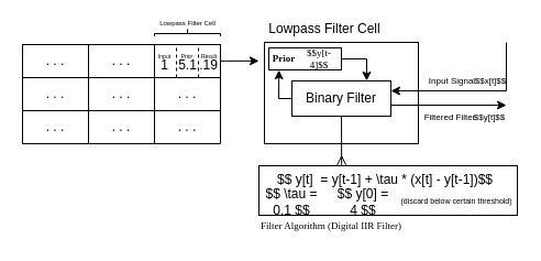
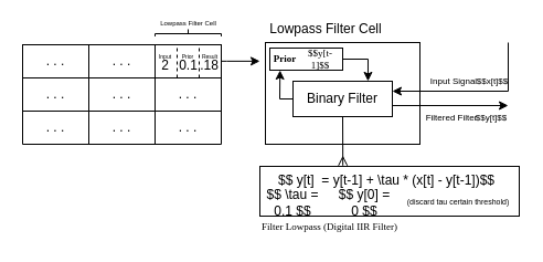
- <mxCell id="45" value="&lt;span&gt;$$y[t-4]$$&lt;/span&gt;" style="text;html=1;strokeColor=none;fillColor=none;align=center;verticalAlign=middle;whiteSpace=wrap;rounded=0;shadow=0;comic=0;fontFamily=Verdana;fontSize=9;" parent="1" vertex="1"><mxGeometry x="270" y="43" width="40" height="20" as="geometry" /></mxCell>
+ <mxCell id="45" value="&lt;span&gt;$$y[t-1]$$&lt;/span&gt;" style="text;html=1;strokeColor=none;fillColor=none;align=center;verticalAlign=middle;whiteSpace=wrap;rounded=0;shadow=0;comic=0;fontFamily=Verdana;fontSize=9;" parent="1" vertex="1"><mxGeometry x="270" y="43" width="40" height="20" as="geometry" /></mxCell>
- <mxCell id="10" value="&lt;font style=&quot;font-size: 12px&quot;&gt;1&lt;/font&gt;" style="text;html=1;strokeColor=none;fillColor=none;align=center;verticalAlign=middle;whiteSpace=wrap;rounded=0;fontSize=5;" parent="1" vertex="1"><mxGeometry x="142" y="49.16" width="15" height="20" as="geometry" /></mxCell>
+ <mxCell id="10" value="&lt;font style=&quot;font-size: 12px&quot;&gt;2&lt;/font&gt;" style="text;html=1;strokeColor=none;fillColor=none;align=center;verticalAlign=middle;whiteSpace=wrap;rounded=0;fontSize=5;" parent="1" vertex="1"><mxGeometry x="142" y="49.16" width="15" height="20" as="geometry" /></mxCell>
- <mxCell id="11" value="&lt;span style=&quot;font-size: 12px&quot;&gt;5.1&lt;/span&gt;" style="text;html=1;strokeColor=none;fillColor=none;align=center;verticalAlign=middle;whiteSpace=wrap;rounded=0;fontSize=5;" parent="1" vertex="1"><mxGeometry x="162.5" y="49.16" width="15" height="20" as="geometry" /></mxCell>
+ <mxCell id="11" value="&lt;span style=&quot;font-size: 12px&quot;&gt;0.1&lt;/span&gt;" style="text;html=1;strokeColor=none;fillColor=none;align=center;verticalAlign=middle;whiteSpace=wrap;rounded=0;fontSize=5;" parent="1" vertex="1"><mxGeometry x="162.5" y="49.16" width="15" height="20" as="geometry" /></mxCell>
- <mxCell id="13" value="&lt;span style=&quot;font-size: 12px&quot;&gt;.19&lt;/span&gt;" style="text;html=1;strokeColor=none;fillColor=none;align=center;verticalAlign=middle;whiteSpace=wrap;rounded=0;fontSize=5;" parent="1" vertex="1"><mxGeometry x="181.5" y="49.16" width="15" height="20" as="geometry" /></mxCell>
+ <mxCell id="13" value="&lt;span style=&quot;font-size: 12px&quot;&gt;.18&lt;/span&gt;" style="text;html=1;strokeColor=none;fillColor=none;align=center;verticalAlign=middle;whiteSpace=wrap;rounded=0;fontSize=5;" parent="1" vertex="1"><mxGeometry x="181.5" y="49.16" width="15" height="20" as="geometry" /></mxCell>
- <mxCell id="40" value="$$ y[0] = 4 $$" style="text;html=1;strokeColor=none;fillColor=none;align=center;verticalAlign=middle;whiteSpace=wrap;rounded=0;" parent="1" vertex="1"><mxGeometry x="305" y="177.5" width="50" height="10" as="geometry" /></mxCell>
+ <mxCell id="40" value="$$ y[0] = 0 $$" style="text;html=1;strokeColor=none;fillColor=none;align=center;verticalAlign=middle;whiteSpace=wrap;rounded=0;" parent="1" vertex="1"><mxGeometry x="305" y="177.5" width="50" height="10" as="geometry" /></mxCell>
- <mxCell id="49" value="(discard below certain threshold)" style="text;html=1;strokeColor=none;fillColor=none;align=center;verticalAlign=middle;whiteSpace=wrap;rounded=0;fontSize=7;" parent="1" vertex="1"><mxGeometry x="360" y="172.5" width="110" height="20" as="geometry" /></mxCell>
+ <mxCell id="49" value="(discard tau certain threshold)" style="text;html=1;strokeColor=none;fillColor=none;align=center;verticalAlign=middle;whiteSpace=wrap;rounded=0;fontSize=7;" parent="1" vertex="1"><mxGeometry x="360" y="172.5" width="110" height="20" as="geometry" /></mxCell>
- <mxCell id="39" value="Filter Algorithm (Digital IIR Filter)" style="text;html=1;strokeColor=none;fillColor=none;align=left;verticalAlign=middle;whiteSpace=wrap;rounded=0;shadow=0;fontSize=9;fontFamily=Verdana;" parent="1" vertex="1"><mxGeometry x="235" y="195" width="175" height="20" as="geometry" /></mxCell>
+ <mxCell id="39" value="Filter Lowpass (Digital IIR Filter)" style="text;html=1;strokeColor=none;fillColor=none;align=left;verticalAlign=middle;whiteSpace=wrap;rounded=0;shadow=0;fontSize=9;fontFamily=Verdana;" parent="1" vertex="1"><mxGeometry x="235" y="195" width="175" height="20" as="geometry" /></mxCell>
